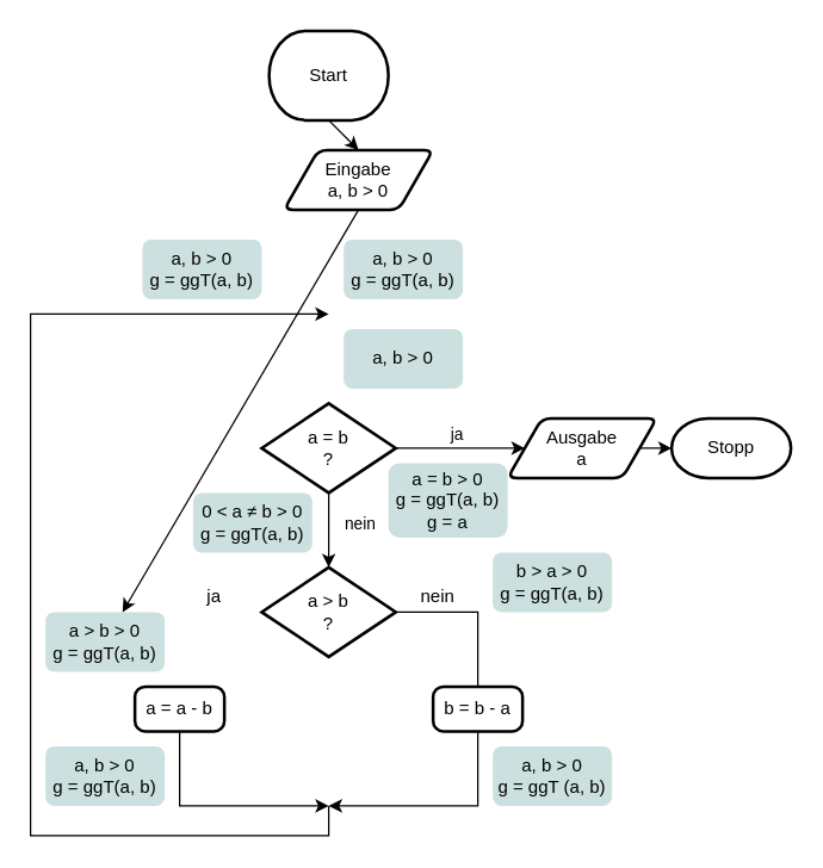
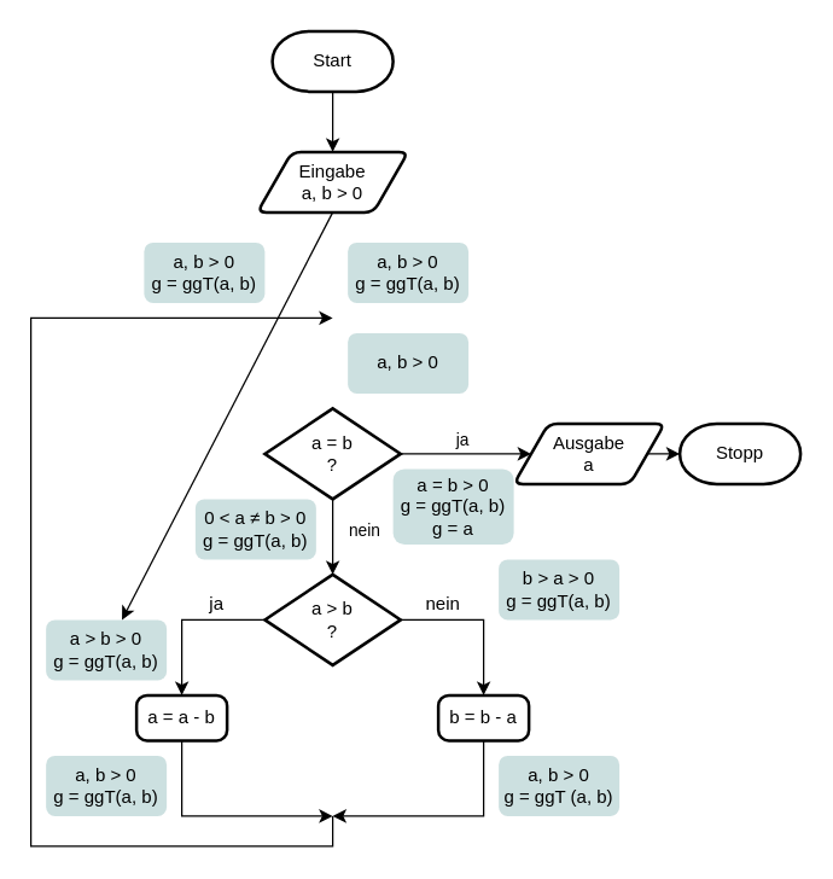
- <mxCell id="9" value="Start" style="strokeWidth=2;html=1;shape=mxgraph.flowchart.terminator;whiteSpace=wrap;" parent="1" vertex="1"><mxGeometry x="180" y="20" width="80" height="60" as="geometry" /></mxCell>
+ <mxCell id="9" value="Start" style="strokeWidth=2;html=1;shape=mxgraph.flowchart.terminator;whiteSpace=wrap;" parent="1" vertex="1"><mxGeometry x="180" y="20" width="80" height="40" as="geometry" /></mxCell>
- <mxCell id="13" value="Eingabe &lt;br&gt;a, b &amp;gt; 0" style="shape=parallelogram;html=1;strokeWidth=2;perimeter=parallelogramPerimeter;whiteSpace=wrap;rounded=1;arcSize=12;size=0.23;" parent="1" vertex="1"><mxGeometry x="190" y="100" width="100" height="40" as="geometry" /></mxCell>
+ <mxCell id="13" value="Eingabe &lt;br&gt;a, b &amp;gt; 0" style="shape=parallelogram;html=1;strokeWidth=2;perimeter=parallelogramPerimeter;whiteSpace=wrap;rounded=1;arcSize=12;size=0.23;" parent="1" vertex="1"><mxGeometry x="170" y="100" width="100" height="40" as="geometry" /></mxCell>
+ <mxCell id="21" value="" style="endArrow=classic;html=1;rounded=0;entryX=0.5;entryY=0;entryDx=0;entryDy=0;exitX=0;exitY=0.5;exitDx=0;exitDy=0;exitPerimeter=0;" parent="1" source="6" target="26" edge="1"><mxGeometry width="50" height="50" relative="1" as="geometry"><mxPoint x="275" y="420" as="sourcePoint" /><mxPoint x="330" y="460" as="targetPoint" /><Array as="points"><mxPoint x="120" y="410" /></Array></mxGeometry></mxCell>
- <mxCell id="20" value="" style="endArrow=none;html=1;rounded=0;entryX=0.5;entryY=0;entryDx=0;entryDy=0;exitX=1;exitY=0.5;exitDx=0;exitDy=0;exitPerimeter=0;" parent="1" source="6" target="5" edge="1"><mxGeometry width="50" height="50" relative="1" as="geometry"><mxPoint x="200" y="430" as="sourcePoint" /><mxPoint x="250" y="380" as="targetPoint" /><Array as="points"><mxPoint x="320" y="410" /></Array></mxGeometry></mxCell>
+ <mxCell id="20" value="" style="endArrow=classic;html=1;rounded=0;entryX=0.5;entryY=0;entryDx=0;entryDy=0;exitX=1;exitY=0.5;exitDx=0;exitDy=0;exitPerimeter=0;" parent="1" source="6" target="5" edge="1"><mxGeometry width="50" height="50" relative="1" as="geometry"><mxPoint x="200" y="430" as="sourcePoint" /><mxPoint x="250" y="380" as="targetPoint" /><Array as="points"><mxPoint x="320" y="410" /></Array></mxGeometry></mxCell>
